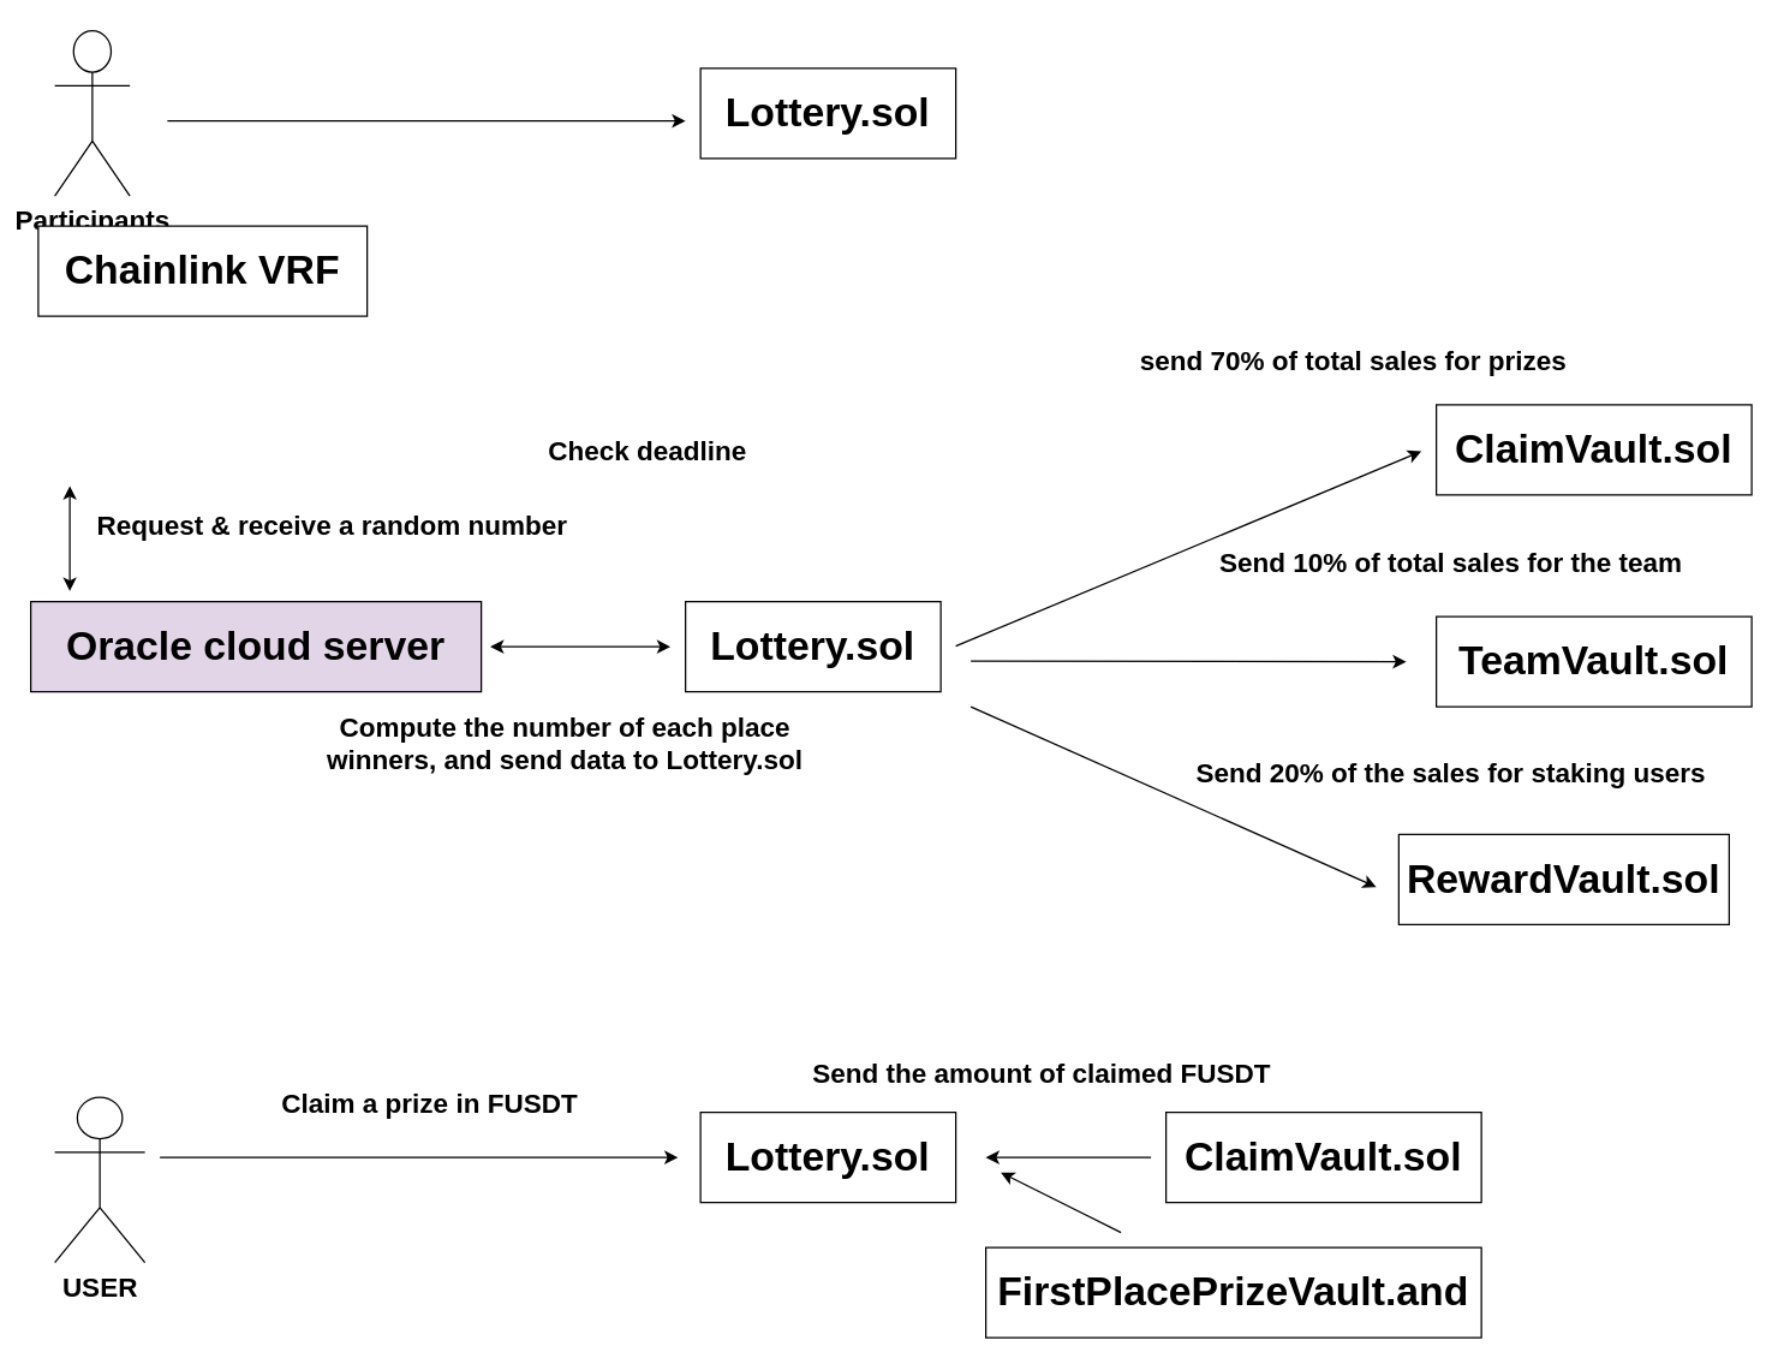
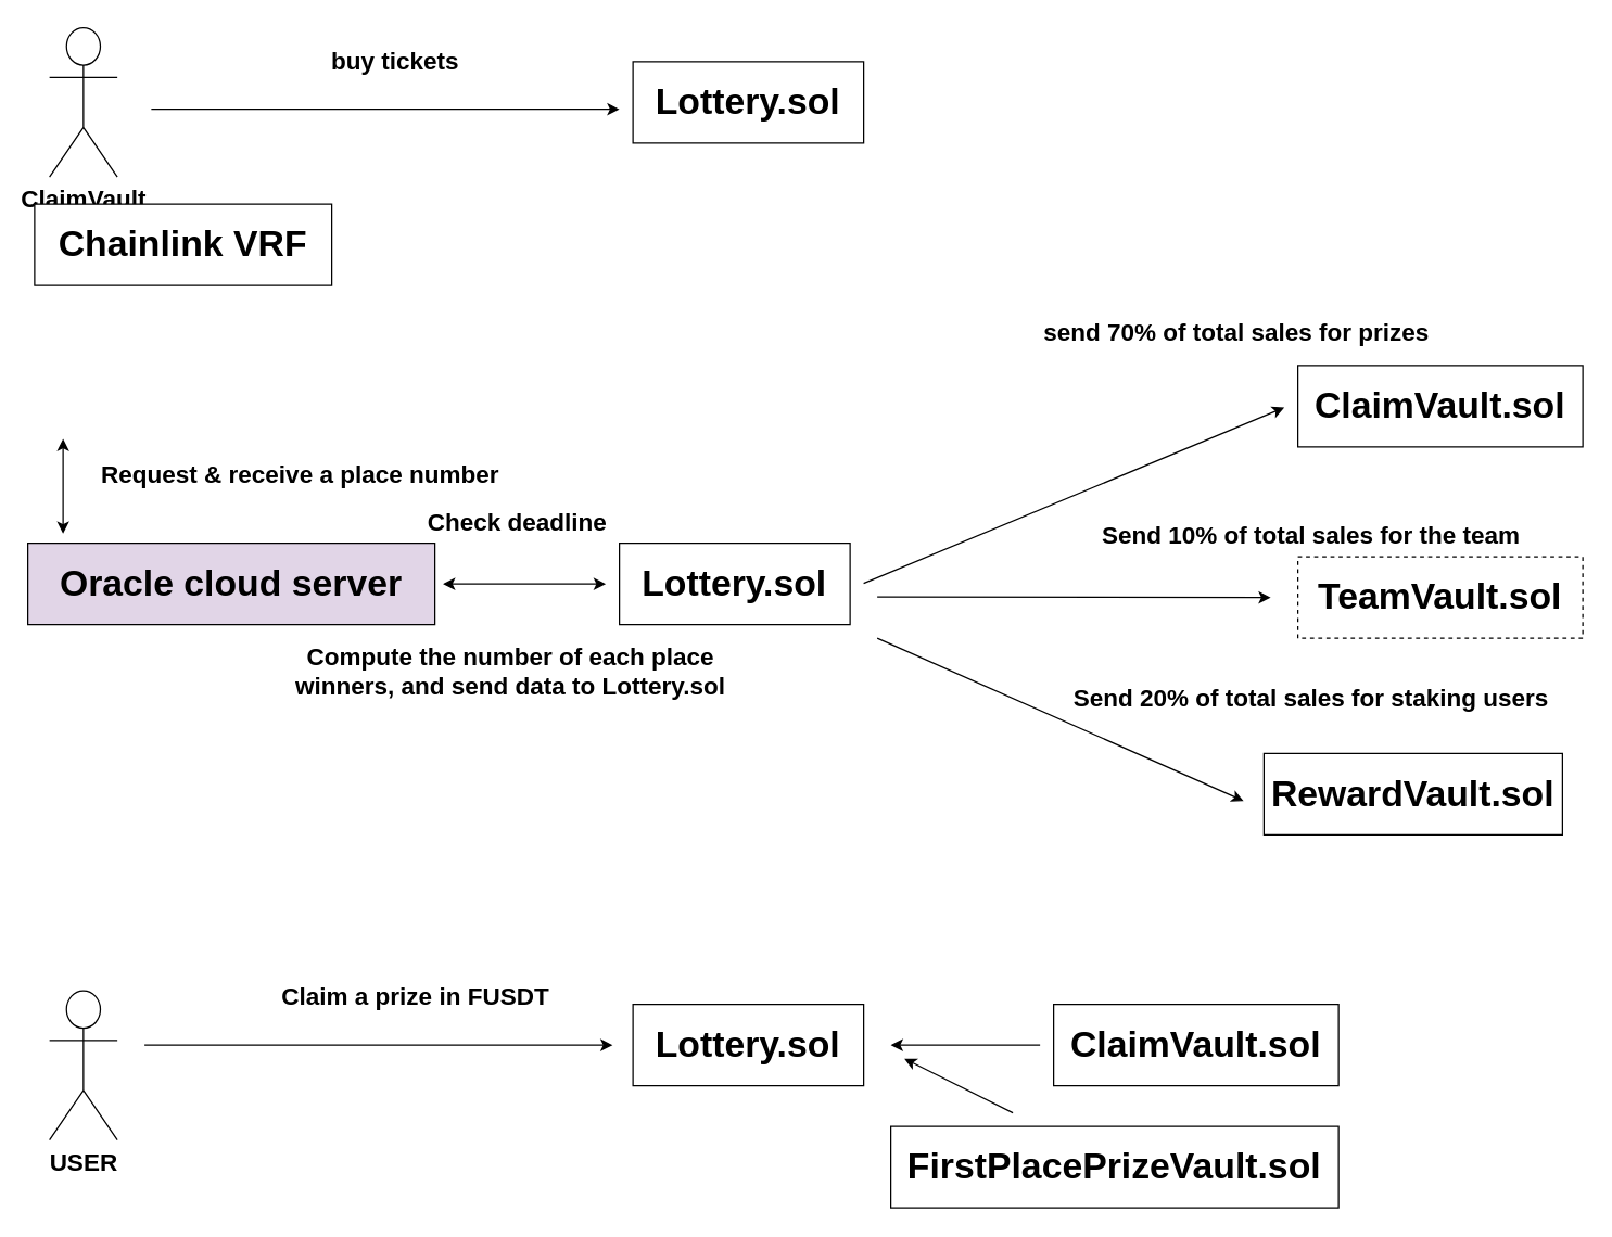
+ <mxCell id="4" value="&lt;b&gt;&lt;font style=&quot;font-size: 18px;&quot;&gt;buy tickets&lt;/font&gt;&lt;/b&gt;" style="text;html=1;align=center;verticalAlign=middle;whiteSpace=wrap;rounded=0;" vertex="1" parent="1"><mxGeometry x="176" y="30" width="230" height="30" as="geometry" /></mxCell>
- <mxCell id="2" value="&lt;b&gt;&lt;font style=&quot;font-size: 18px;&quot;&gt;Participants&lt;/font&gt;&lt;/b&gt;" style="shape=umlActor;verticalLabelPosition=bottom;verticalAlign=top;html=1;outlineConnect=0;" vertex="1" parent="1"><mxGeometry x="36" y="20" width="50" height="110" as="geometry" /></mxCell>
+ <mxCell id="2" value="&lt;b&gt;&lt;font style=&quot;font-size: 18px;&quot;&gt;ClaimVault&lt;/font&gt;&lt;/b&gt;" style="shape=umlActor;verticalLabelPosition=bottom;verticalAlign=top;html=1;outlineConnect=0;" vertex="1" parent="1"><mxGeometry x="36" y="20" width="50" height="110" as="geometry" /></mxCell>
- <mxCell id="20" value="&lt;span style=&quot;font-size: 18px;&quot;&gt;&lt;b&gt;send 70% of total sales for prizes&amp;nbsp;&amp;nbsp;&lt;/b&gt;&lt;/span&gt;" style="text;html=1;align=center;verticalAlign=middle;whiteSpace=wrap;rounded=0;" vertex="1" parent="1"><mxGeometry x="716" y="225" width="380" height="30" as="geometry" /></mxCell>
+ <mxCell id="20" value="&lt;span style=&quot;font-size: 18px;&quot;&gt;&lt;b&gt;send 70% of total sales for prizes&amp;nbsp;&amp;nbsp;&lt;/b&gt;&lt;/span&gt;" style="text;html=1;align=center;verticalAlign=middle;whiteSpace=wrap;rounded=0;" vertex="1" parent="1"><mxGeometry x="726" y="230" width="380" height="30" as="geometry" /></mxCell>
- <mxCell id="12" value="&lt;b&gt;&lt;font style=&quot;font-size: 18px;&quot;&gt;Check deadline&lt;/font&gt;&lt;/b&gt;" style="text;html=1;align=center;verticalAlign=middle;whiteSpace=wrap;rounded=0;" vertex="1" parent="1"><mxGeometry x="316" y="285" width="230" height="30" as="geometry" /></mxCell>
+ <mxCell id="12" value="&lt;b&gt;&lt;font style=&quot;font-size: 18px;&quot;&gt;Check deadline&lt;/font&gt;&lt;/b&gt;" style="text;html=1;align=center;verticalAlign=middle;whiteSpace=wrap;rounded=0;" vertex="1" parent="1"><mxGeometry x="266" y="370" width="230" height="30" as="geometry" /></mxCell>
- <mxCell id="9" value="&lt;b&gt;&lt;font style=&quot;font-size: 18px;&quot;&gt;Request &amp;amp; receive a random number&lt;/font&gt;&lt;/b&gt;" style="text;html=1;align=center;verticalAlign=middle;whiteSpace=wrap;rounded=0;" vertex="1" parent="1"><mxGeometry x="56" y="335" width="330" height="30" as="geometry" /></mxCell>
+ <mxCell id="9" value="&lt;b&gt;&lt;font style=&quot;font-size: 18px;&quot;&gt;Request &amp;amp; receive a place number&lt;/font&gt;&lt;/b&gt;" style="text;html=1;align=center;verticalAlign=middle;whiteSpace=wrap;rounded=0;" vertex="1" parent="1"><mxGeometry x="56" y="335" width="330" height="30" as="geometry" /></mxCell>
- <mxCell id="29" value="&lt;span style=&quot;font-size: 18px;&quot;&gt;&lt;b&gt;Send 10% of total sales for the team&lt;/b&gt;&lt;/span&gt;" style="text;html=1;align=center;verticalAlign=middle;whiteSpace=wrap;rounded=0;" vertex="1" parent="1"><mxGeometry x="776" y="360" width="380" height="30" as="geometry" /></mxCell>
+ <mxCell id="29" value="&lt;span style=&quot;font-size: 18px;&quot;&gt;&lt;b&gt;Send 10% of total sales for the team&lt;/b&gt;&lt;/span&gt;" style="text;html=1;align=center;verticalAlign=middle;whiteSpace=wrap;rounded=0;" vertex="1" parent="1"><mxGeometry x="776" y="380" width="380" height="30" as="geometry" /></mxCell>
- <mxCell id="25" value="&lt;font style=&quot;font-size: 27px;&quot;&gt;&lt;b&gt;TeamVault.sol&lt;br&gt;&lt;/b&gt;&lt;/font&gt;" style="rounded=0;whiteSpace=wrap;html=1;" vertex="1" parent="1"><mxGeometry x="956" y="410" width="210" height="60" as="geometry" /></mxCell>
+ <mxCell id="25" value="&lt;font style=&quot;font-size: 27px;&quot;&gt;&lt;b&gt;TeamVault.sol&lt;br&gt;&lt;/b&gt;&lt;/font&gt;" style="rounded=0;whiteSpace=wrap;html=1;dashed=1;" vertex="1" parent="1"><mxGeometry x="956" y="410" width="210" height="60" as="geometry" /></mxCell>
- <mxCell id="31" value="&lt;span style=&quot;font-size: 18px;&quot;&gt;&lt;b&gt;Send 20% of the sales for staking users&lt;/b&gt;&lt;/span&gt;" style="text;html=1;align=center;verticalAlign=middle;whiteSpace=wrap;rounded=0;" vertex="1" parent="1"><mxGeometry x="776" y="500" width="380" height="30" as="geometry" /></mxCell>
+ <mxCell id="31" value="&lt;span style=&quot;font-size: 18px;&quot;&gt;&lt;b&gt;Send 20% of total sales for staking users&lt;/b&gt;&lt;/span&gt;" style="text;html=1;align=center;verticalAlign=middle;whiteSpace=wrap;rounded=0;" vertex="1" parent="1"><mxGeometry x="776" y="500" width="380" height="30" as="geometry" /></mxCell>
- <mxCell id="21" value="&lt;b&gt;&lt;font style=&quot;font-size: 18px;&quot;&gt;Send the amount of claimed FUSDT&lt;/font&gt;&lt;/b&gt;" style="text;html=1;align=center;verticalAlign=middle;whiteSpace=wrap;rounded=0;" vertex="1" parent="1"><mxGeometry x="536" y="700" width="315" height="30" as="geometry" /></mxCell>
- <mxCell id="16" value="&lt;b&gt;&lt;font style=&quot;font-size: 18px;&quot;&gt;Claim a prize in FUSDT&lt;/font&gt;&lt;/b&gt;" style="text;html=1;align=center;verticalAlign=middle;whiteSpace=wrap;rounded=0;" vertex="1" parent="1"><mxGeometry x="171" y="720" width="230" height="30" as="geometry" /></mxCell>
+ <mxCell id="16" value="&lt;b&gt;&lt;font style=&quot;font-size: 18px;&quot;&gt;Claim a prize in FUSDT&lt;/font&gt;&lt;/b&gt;" style="text;html=1;align=center;verticalAlign=middle;whiteSpace=wrap;rounded=0;" vertex="1" parent="1"><mxGeometry x="191" y="720" width="230" height="30" as="geometry" /></mxCell>
- <mxCell id="11" value="&lt;b&gt;&lt;font style=&quot;font-size: 18px;&quot;&gt;USER&lt;/font&gt;&lt;/b&gt;" style="shape=umlActor;verticalLabelPosition=bottom;verticalAlign=top;html=1;outlineConnect=0;" vertex="1" parent="1"><mxGeometry x="36" y="730" width="60" height="110" as="geometry" /></mxCell>
+ <mxCell id="11" value="&lt;b&gt;&lt;font style=&quot;font-size: 18px;&quot;&gt;USER&lt;/font&gt;&lt;/b&gt;" style="shape=umlActor;verticalLabelPosition=bottom;verticalAlign=top;html=1;outlineConnect=0;" vertex="1" parent="1"><mxGeometry x="36" y="730" width="50" height="110" as="geometry" /></mxCell>
- <mxCell id="23" value="&lt;font style=&quot;font-size: 27px;&quot;&gt;&lt;b&gt;FirstPlacePrizeVault.and&lt;/b&gt;&lt;b&gt;&lt;br&gt;&lt;/b&gt;&lt;/font&gt;" style="rounded=0;whiteSpace=wrap;html=1;" vertex="1" parent="1"><mxGeometry x="656" y="830" width="330" height="60" as="geometry" /></mxCell>
+ <mxCell id="23" value="&lt;font style=&quot;font-size: 27px;&quot;&gt;&lt;b&gt;FirstPlacePrizeVault.sol&lt;/b&gt;&lt;b&gt;&lt;br&gt;&lt;/b&gt;&lt;/font&gt;" style="rounded=0;whiteSpace=wrap;html=1;" vertex="1" parent="1"><mxGeometry x="656" y="830" width="330" height="60" as="geometry" /></mxCell>
